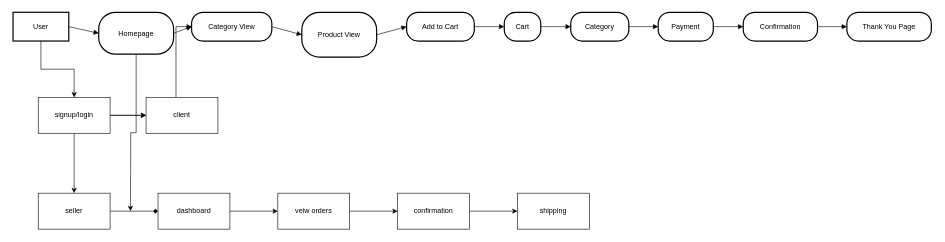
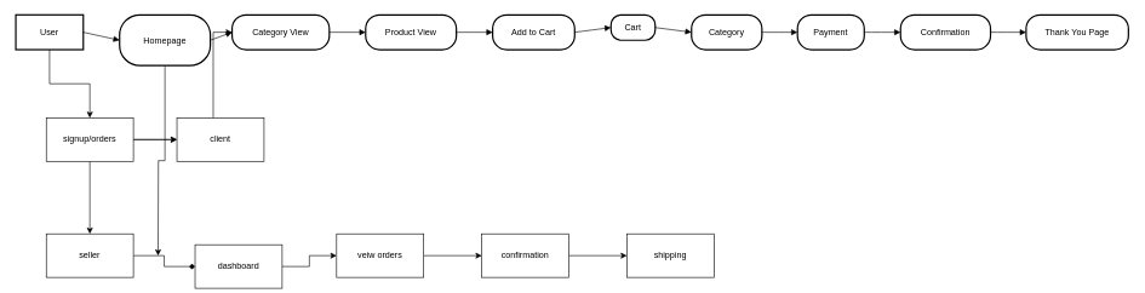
- <mxCell id="9" value="Cart" style="rounded=1;arcSize=40;strokeWidth=2" parent="1" vertex="1"><mxGeometry x="840" y="20" width="61" height="48" as="geometry" /></mxCell>
+ <mxCell id="9" value="Cart" style="rounded=1;arcSize=40;strokeWidth=2" parent="1" vertex="1"><mxGeometry x="840" y="20" width="61" height="35" as="geometry" /></mxCell>
- <mxCell id="7" value="Product View" style="rounded=1;arcSize=40;strokeWidth=2" parent="1" vertex="1"><mxGeometry x="502" y="20" width="125" height="75" as="geometry" /></mxCell>
+ <mxCell id="7" value="Product View" style="rounded=1;arcSize=40;strokeWidth=2" parent="1" vertex="1"><mxGeometry x="502" y="20" width="125" height="48" as="geometry" /></mxCell>
- <mxCell id="26" value="signup/login" style="rounded=0;whiteSpace=wrap;html=1;" vertex="1" parent="1"><mxGeometry x="62" y="162" width="120" height="60" as="geometry" /></mxCell>
+ <mxCell id="26" value="signup/orders" style="rounded=0;whiteSpace=wrap;html=1;" vertex="1" parent="1"><mxGeometry x="62" y="162" width="120" height="60" as="geometry" /></mxCell>
- <mxCell id="32" value="dashboard" style="whiteSpace=wrap;html=1;rounded=0;" vertex="1" parent="1"><mxGeometry x="262" y="322" width="120" height="60" as="geometry" /></mxCell>
+ <mxCell id="32" value="dashboard" style="whiteSpace=wrap;html=1;rounded=0;" vertex="1" parent="1"><mxGeometry x="267" y="337" width="120" height="60" as="geometry" /></mxCell>
